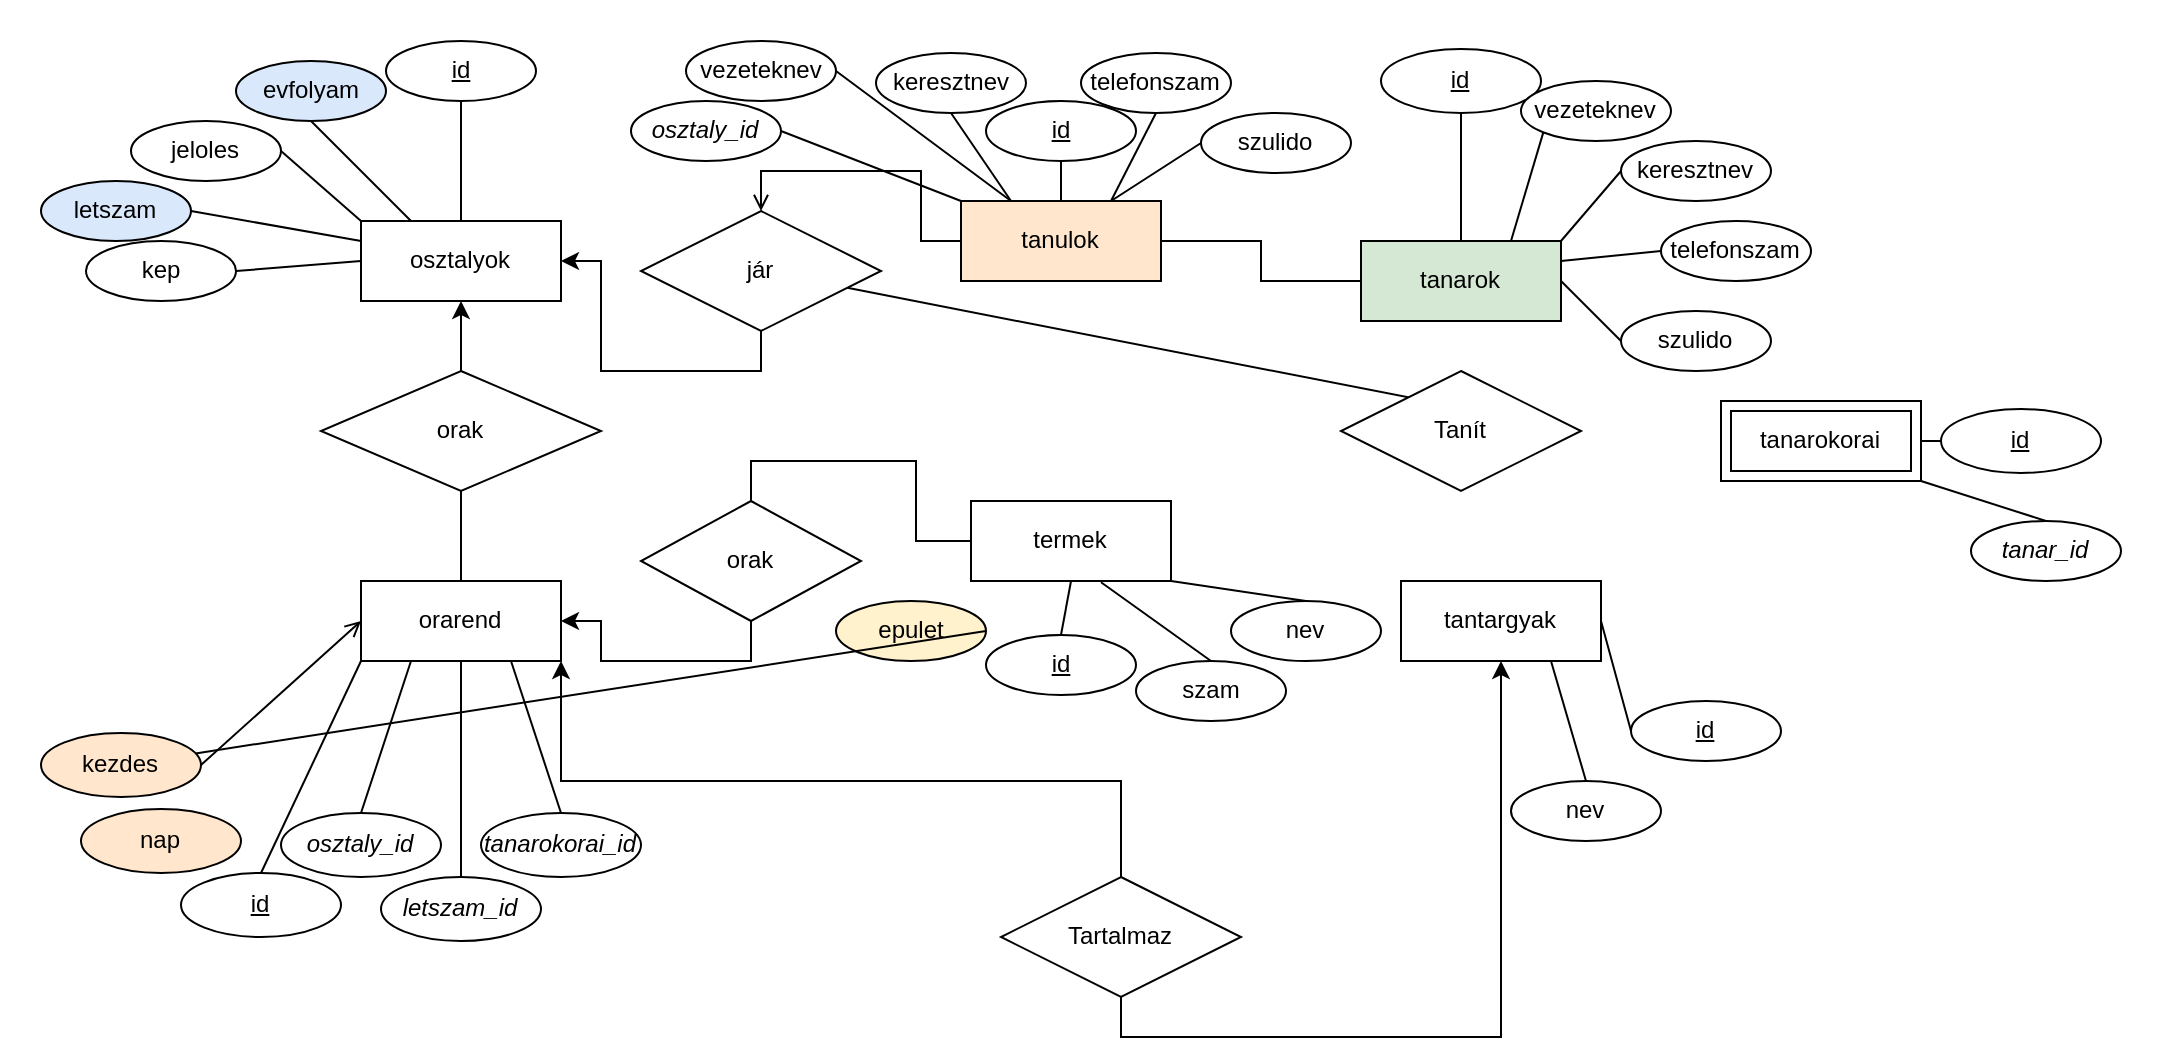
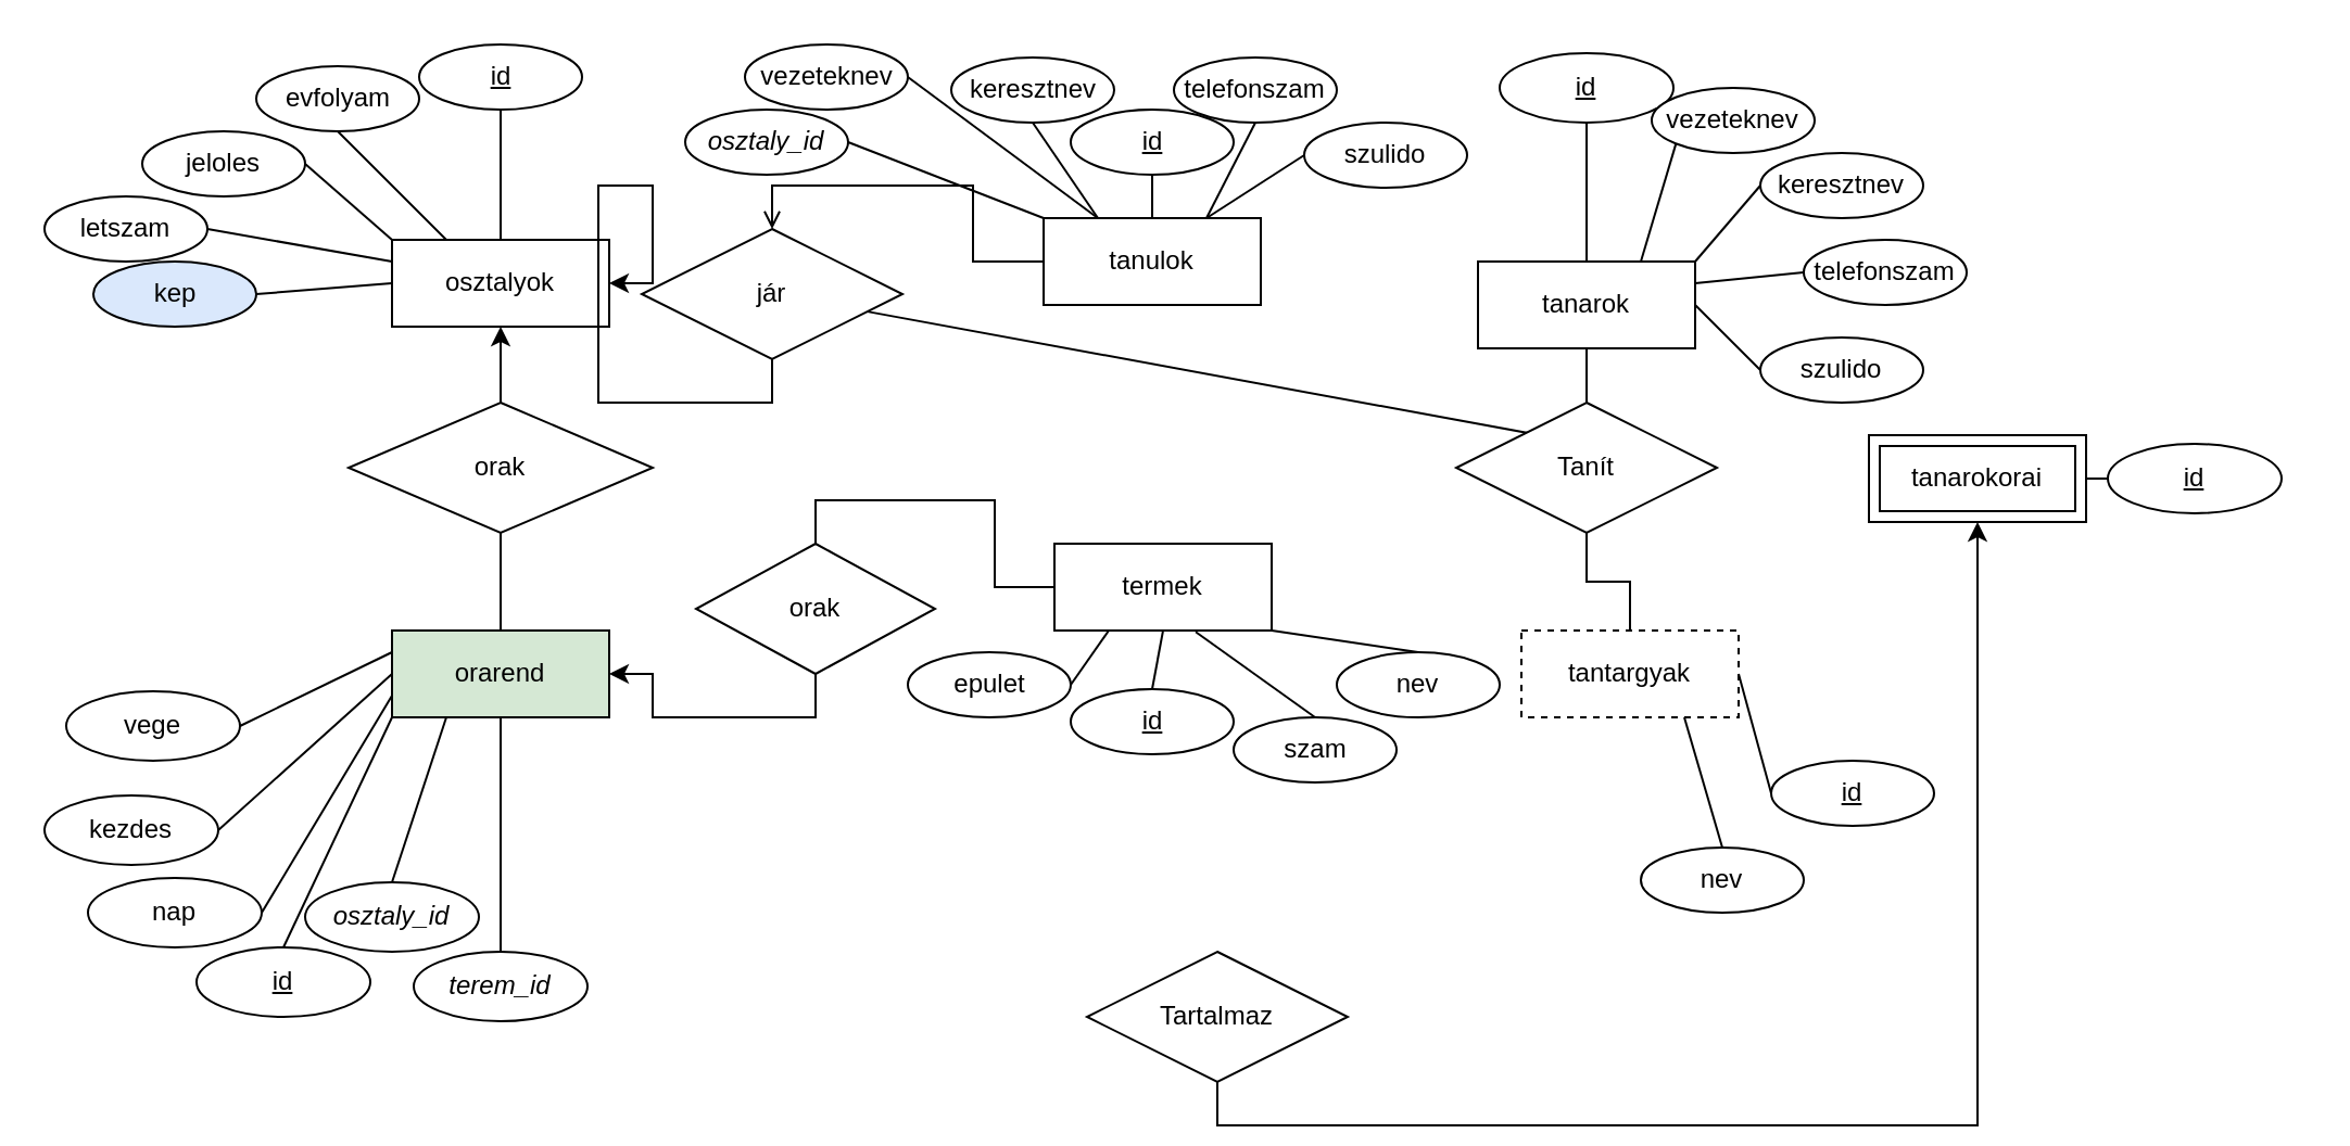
- <mxCell id="39" value="evfolyam" style="ellipse;whiteSpace=wrap;html=1;align=center;fillColor=#dae8fc;" vertex="1" parent="1"><mxGeometry x="117.5" y="30" width="75" height="30" as="geometry" /></mxCell>
+ <mxCell id="39" value="evfolyam" style="ellipse;whiteSpace=wrap;html=1;align=center;" vertex="1" parent="1"><mxGeometry x="117.5" y="30" width="75" height="30" as="geometry" /></mxCell>
- <mxCell id="41" value="letszam" style="ellipse;whiteSpace=wrap;html=1;align=center;fillColor=#dae8fc;" vertex="1" parent="1"><mxGeometry x="20" y="90" width="75" height="30" as="geometry" /></mxCell>
+ <mxCell id="41" value="letszam" style="ellipse;whiteSpace=wrap;html=1;align=center;" vertex="1" parent="1"><mxGeometry x="20" y="90" width="75" height="30" as="geometry" /></mxCell>
- <mxCell id="10" value="tanulok" style="whiteSpace=wrap;html=1;align=center;fillColor=#ffe6cc;" vertex="1" parent="1"><mxGeometry x="480" y="100" width="100" height="40" as="geometry" /></mxCell>
+ <mxCell id="10" value="tanulok" style="whiteSpace=wrap;html=1;align=center;" vertex="1" parent="1"><mxGeometry x="480" y="100" width="100" height="40" as="geometry" /></mxCell>
- <mxCell id="5" style="edgeStyle=orthogonalEdgeStyle;rounded=0;orthogonalLoop=1;jettySize=auto;html=1;endArrow=none;endFill=0;" edge="1" parent="1" source="6" target="10"><mxGeometry relative="1" as="geometry" /></mxCell>
+ <mxCell id="5" style="edgeStyle=orthogonalEdgeStyle;rounded=0;orthogonalLoop=1;jettySize=auto;html=1;entryX=0.5;entryY=0;entryDx=0;entryDy=0;endArrow=none;endFill=0;" edge="1" parent="1" source="6" target="80"><mxGeometry relative="1" as="geometry" /></mxCell>
- <mxCell id="42" value="kep" style="ellipse;whiteSpace=wrap;html=1;align=center;" vertex="1" parent="1"><mxGeometry x="42.5" y="120" width="75" height="30" as="geometry" /></mxCell>
+ <mxCell id="42" value="kep" style="ellipse;whiteSpace=wrap;html=1;align=center;fillColor=#dae8fc;" vertex="1" parent="1"><mxGeometry x="42.5" y="120" width="75" height="30" as="geometry" /></mxCell>
- <mxCell id="77" value="jár" style="shape=rhombus;perimeter=rhombusPerimeter;whiteSpace=wrap;html=1;align=center;" vertex="1" parent="1"><mxGeometry x="320" y="105" width="120" height="60" as="geometry" /></mxCell>
+ <mxCell id="77" value="jár" style="shape=rhombus;perimeter=rhombusPerimeter;whiteSpace=wrap;html=1;align=center;" vertex="1" parent="1"><mxGeometry x="295" y="105" width="120" height="60" as="geometry" /></mxCell>
- <mxCell id="6" value="tanarok" style="whiteSpace=wrap;html=1;align=center;fillColor=#d5e8d4;" vertex="1" parent="1"><mxGeometry x="680" y="120" width="100" height="40" as="geometry" /></mxCell>
+ <mxCell id="6" value="tanarok" style="whiteSpace=wrap;html=1;align=center;" vertex="1" parent="1"><mxGeometry x="680" y="120" width="100" height="40" as="geometry" /></mxCell>
- <mxCell id="56" value="" style="endArrow=none;html=1;rounded=0;exitX=0.5;exitY=0;exitDx=0;exitDy=0;entryX=1;entryY=1;entryDx=0;entryDy=0;" edge="1" parent="1" source="55" target="83"><mxGeometry relative="1" as="geometry"><mxPoint x="580" y="390" as="sourcePoint" /><mxPoint x="903.75" y="235" as="targetPoint" /></mxGeometry></mxCell>
+ <mxCell id="7" style="edgeStyle=orthogonalEdgeStyle;rounded=0;orthogonalLoop=1;jettySize=auto;html=1;entryX=0.5;entryY=1;entryDx=0;entryDy=0;endArrow=none;endFill=0;" edge="1" parent="1" source="8" target="80"><mxGeometry relative="1" as="geometry" /></mxCell>
- <mxCell id="55" value="&lt;i&gt;tanar_id&lt;/i&gt;" style="ellipse;whiteSpace=wrap;html=1;align=center;" vertex="1" parent="1"><mxGeometry x="985" y="260" width="75" height="30" as="geometry" /></mxCell>
- <mxCell id="3" value="orarend" style="whiteSpace=wrap;html=1;align=center;" vertex="1" parent="1"><mxGeometry x="180" y="290" width="100" height="40" as="geometry" /></mxCell>
+ <mxCell id="3" value="orarend" style="whiteSpace=wrap;html=1;align=center;fillColor=#d5e8d4;" vertex="1" parent="1"><mxGeometry x="180" y="290" width="100" height="40" as="geometry" /></mxCell>
- <mxCell id="8" value="tantargyak" style="whiteSpace=wrap;html=1;align=center;" vertex="1" parent="1"><mxGeometry x="700" y="290" width="100" height="40" as="geometry" /></mxCell>
+ <mxCell id="8" value="tantargyak" style="whiteSpace=wrap;html=1;align=center;dashed=1;" vertex="1" parent="1"><mxGeometry x="700" y="290" width="100" height="40" as="geometry" /></mxCell>
- <mxCell id="25" value="" style="endArrow=open;html=1;rounded=0;exitX=1;exitY=0.5;exitDx=0;exitDy=0;entryX=0;entryY=0.5;entryDx=0;entryDy=0;fontStyle=1;" edge="1" parent="1" source="20" target="3"><mxGeometry relative="1" as="geometry"><mxPoint x="190" y="278" as="sourcePoint" /><mxPoint x="225" y="318" as="targetPoint" /></mxGeometry></mxCell>
+ <mxCell id="25" value="" style="endArrow=none;html=1;rounded=0;exitX=1;exitY=0.5;exitDx=0;exitDy=0;entryX=0;entryY=0.5;entryDx=0;entryDy=0;fontStyle=1" edge="1" parent="1" source="20" target="3"><mxGeometry relative="1" as="geometry"><mxPoint x="190" y="278" as="sourcePoint" /><mxPoint x="225" y="318" as="targetPoint" /></mxGeometry></mxCell>
- <mxCell id="70" value="epulet" style="ellipse;whiteSpace=wrap;html=1;align=center;fillColor=#fff2cc;" vertex="1" parent="1"><mxGeometry x="417.5" y="300" width="75" height="30" as="geometry" /></mxCell>
+ <mxCell id="70" value="epulet" style="ellipse;whiteSpace=wrap;html=1;align=center;" vertex="1" parent="1"><mxGeometry x="417.5" y="300" width="75" height="30" as="geometry" /></mxCell>
+ <mxCell id="26" value="" style="endArrow=none;html=1;rounded=0;exitX=0;exitY=0.25;exitDx=0;exitDy=0;entryX=1;entryY=0.5;entryDx=0;entryDy=0;" edge="1" parent="1" source="3" target="21"><mxGeometry relative="1" as="geometry"><mxPoint x="200" y="288" as="sourcePoint" /><mxPoint x="120" y="298" as="targetPoint" /></mxGeometry></mxCell>
- <mxCell id="73" value="" style="endArrow=none;html=1;rounded=0;exitX=1;exitY=0.5;exitDx=0;exitDy=0;" edge="1" parent="1" source="70" target="20"><mxGeometry relative="1" as="geometry"><mxPoint x="540" y="327" as="sourcePoint" /><mxPoint x="560" y="300" as="targetPoint" /></mxGeometry></mxCell>
+ <mxCell id="73" value="" style="endArrow=none;html=1;rounded=0;exitX=1;exitY=0.5;exitDx=0;exitDy=0;entryX=0.25;entryY=1;entryDx=0;entryDy=0;" edge="1" parent="1" source="70" target="12"><mxGeometry relative="1" as="geometry"><mxPoint x="540" y="327" as="sourcePoint" /><mxPoint x="560" y="300" as="targetPoint" /></mxGeometry></mxCell>
+ <mxCell id="21" value="vege" style="ellipse;whiteSpace=wrap;html=1;align=center;" vertex="1" parent="1"><mxGeometry x="30" y="318" width="80" height="32" as="geometry" /></mxCell>
- <mxCell id="18" value="" style="endArrow=none;html=1;rounded=0;entryX=0.75;entryY=1;entryDx=0;entryDy=0;exitX=0.5;exitY=0;exitDx=0;exitDy=0;" edge="1" parent="1" source="15" target="3"><mxGeometry relative="1" as="geometry"><mxPoint x="214.645" y="413.858" as="sourcePoint" /><mxPoint x="225" y="358" as="targetPoint" /></mxGeometry></mxCell>
- <mxCell id="20" value="kezdes" style="ellipse;whiteSpace=wrap;html=1;align=center;fillColor=#ffe6cc;" vertex="1" parent="1"><mxGeometry x="20" y="366" width="80" height="32" as="geometry" /></mxCell>
+ <mxCell id="20" value="kezdes" style="ellipse;whiteSpace=wrap;html=1;align=center;" vertex="1" parent="1"><mxGeometry x="20" y="366" width="80" height="32" as="geometry" /></mxCell>
- <mxCell id="85" style="edgeStyle=orthogonalEdgeStyle;rounded=0;orthogonalLoop=1;jettySize=auto;html=1;entryX=1;entryY=1;entryDx=0;entryDy=0;endArrow=classic;endFill=1;" edge="1" parent="1" source="87" target="3"><mxGeometry relative="1" as="geometry"><Array as="points"><mxPoint x="560" y="390" /><mxPoint x="280" y="390" /></Array></mxGeometry></mxCell>
+ <mxCell id="24" value="" style="endArrow=none;html=1;rounded=0;exitX=1;exitY=0.5;exitDx=0;exitDy=0;entryX=0;entryY=0.75;entryDx=0;entryDy=0;" edge="1" parent="1" source="19" target="3"><mxGeometry relative="1" as="geometry"><mxPoint x="245" y="238" as="sourcePoint" /><mxPoint x="280" y="278" as="targetPoint" /></mxGeometry></mxCell>
- <mxCell id="19" value="nap" style="ellipse;whiteSpace=wrap;html=1;align=center;fillColor=#ffe6cc;" vertex="1" parent="1"><mxGeometry x="40" y="404" width="80" height="32" as="geometry" /></mxCell>
+ <mxCell id="19" value="nap" style="ellipse;whiteSpace=wrap;html=1;align=center;" vertex="1" parent="1"><mxGeometry x="40" y="404" width="80" height="32" as="geometry" /></mxCell>
- <mxCell id="15" value="&lt;i&gt;tanarokorai_id&lt;/i&gt;" style="ellipse;whiteSpace=wrap;html=1;align=center;" vertex="1" parent="1"><mxGeometry x="240" y="406" width="80" height="32" as="geometry" /></mxCell>
- <mxCell id="86" style="edgeStyle=orthogonalEdgeStyle;rounded=0;orthogonalLoop=1;jettySize=auto;html=1;endArrow=classic;endFill=1;exitX=0.5;exitY=1;exitDx=0;exitDy=0;" edge="1" parent="1" source="87" target="8"><mxGeometry relative="1" as="geometry" /></mxCell>
+ <mxCell id="86" style="edgeStyle=orthogonalEdgeStyle;rounded=0;orthogonalLoop=1;jettySize=auto;html=1;entryX=0.5;entryY=1;entryDx=0;entryDy=0;endArrow=classic;endFill=1;exitX=0.5;exitY=1;exitDx=0;exitDy=0;" edge="1" parent="1" source="87" target="83"><mxGeometry relative="1" as="geometry" /></mxCell>
- <mxCell id="14" value="&lt;i&gt;letszam_id&lt;/i&gt;" style="ellipse;whiteSpace=wrap;html=1;align=center;" vertex="1" parent="1"><mxGeometry x="190" y="438" width="80" height="32" as="geometry" /></mxCell>
+ <mxCell id="14" value="&lt;i&gt;terem_id&lt;/i&gt;" style="ellipse;whiteSpace=wrap;html=1;align=center;" vertex="1" parent="1"><mxGeometry x="190" y="438" width="80" height="32" as="geometry" /></mxCell>
